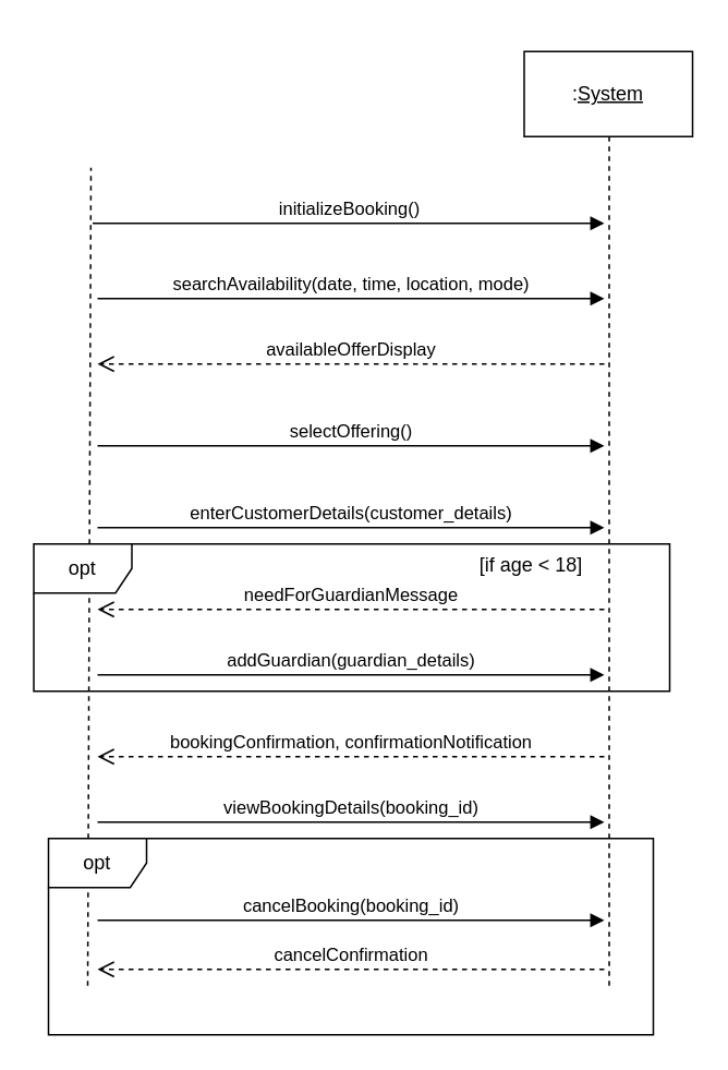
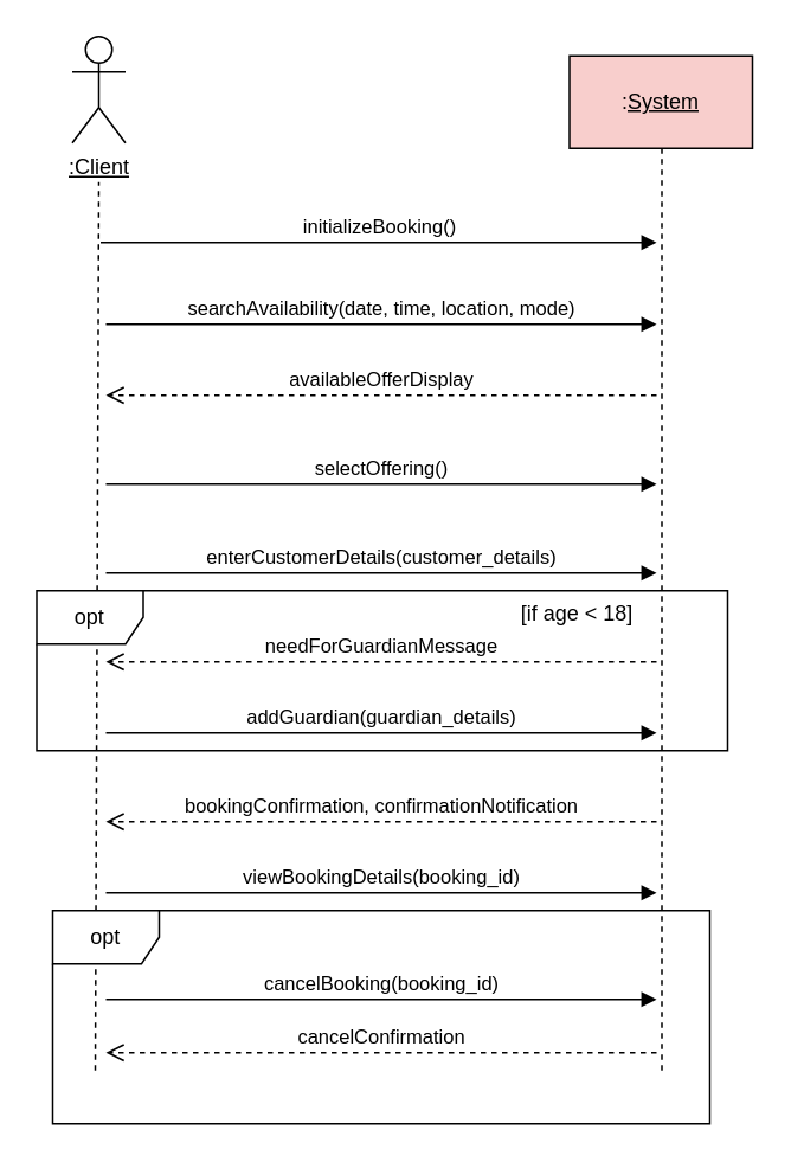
+ <mxCell id="2" value="&lt;u&gt;:Client&lt;/u&gt;" style="shape=umlActor;verticalLabelPosition=bottom;verticalAlign=top;html=1;outlineConnect=0;" vertex="1" parent="1"><mxGeometry x="40" y="20" width="30" height="60" as="geometry" /></mxCell>
- <mxCell id="3" value=":&lt;u&gt;System&lt;/u&gt;" style="rounded=0;whiteSpace=wrap;html=1;" vertex="1" parent="1"><mxGeometry x="320" y="31" width="103" height="52" as="geometry" /></mxCell>
+ <mxCell id="3" value=":&lt;u&gt;System&lt;/u&gt;" style="rounded=0;whiteSpace=wrap;html=1;fillColor=#f8cecc;" vertex="1" parent="1"><mxGeometry x="320" y="31" width="103" height="52" as="geometry" /></mxCell>
